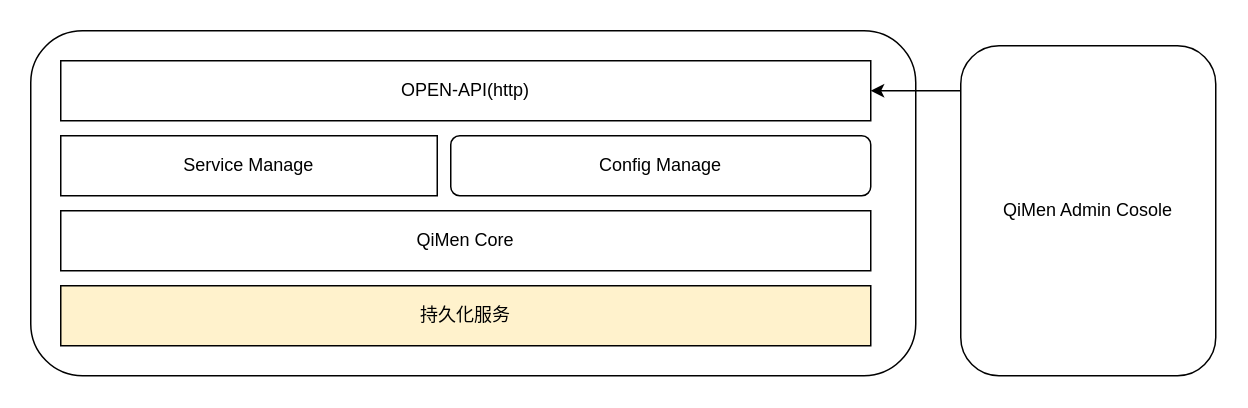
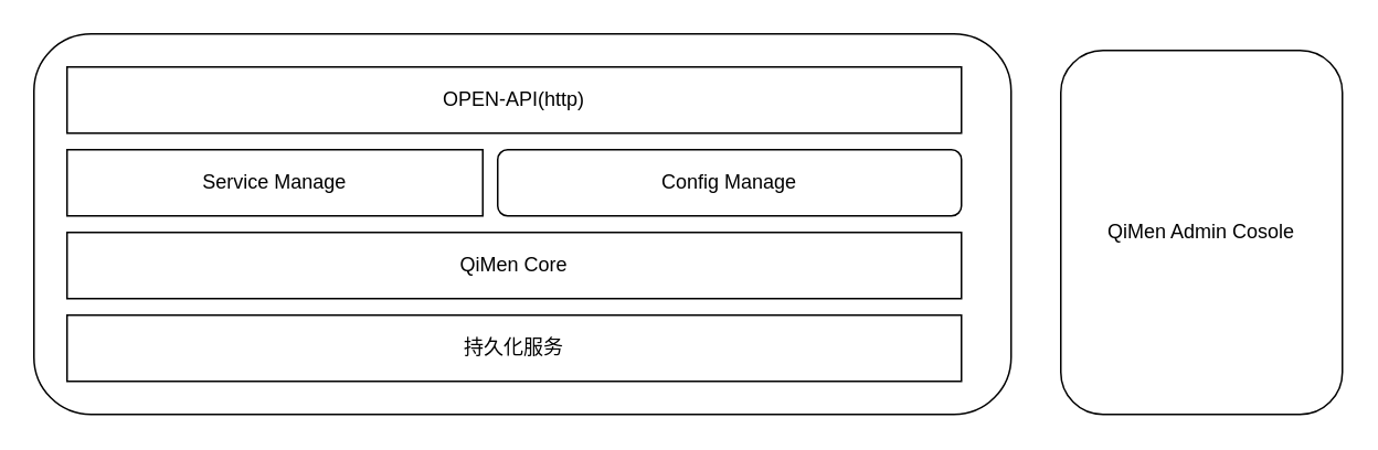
- <mxCell id="7" style="edgeStyle=orthogonalEdgeStyle;rounded=0;orthogonalLoop=1;jettySize=auto;html=1;exitX=0;exitY=0.25;exitDx=0;exitDy=0;entryX=1;entryY=0.5;entryDx=0;entryDy=0;fontSize=12;" parent="1" source="8" target="4" edge="1"><mxGeometry relative="1" as="geometry"><Array as="points"><mxPoint x="640" y="60" /></Array></mxGeometry></mxCell>
- <mxCell id="5" value="持久化服务" style="rounded=0;whiteSpace=wrap;html=1;fontSize=12;align=center;fillColor=#fff2cc;" parent="1" vertex="1"><mxGeometry x="40" y="190" width="540" height="40" as="geometry" /></mxCell>
+ <mxCell id="5" value="持久化服务" style="rounded=0;whiteSpace=wrap;html=1;fontSize=12;align=center;" parent="1" vertex="1"><mxGeometry x="40" y="190" width="540" height="40" as="geometry" /></mxCell>
